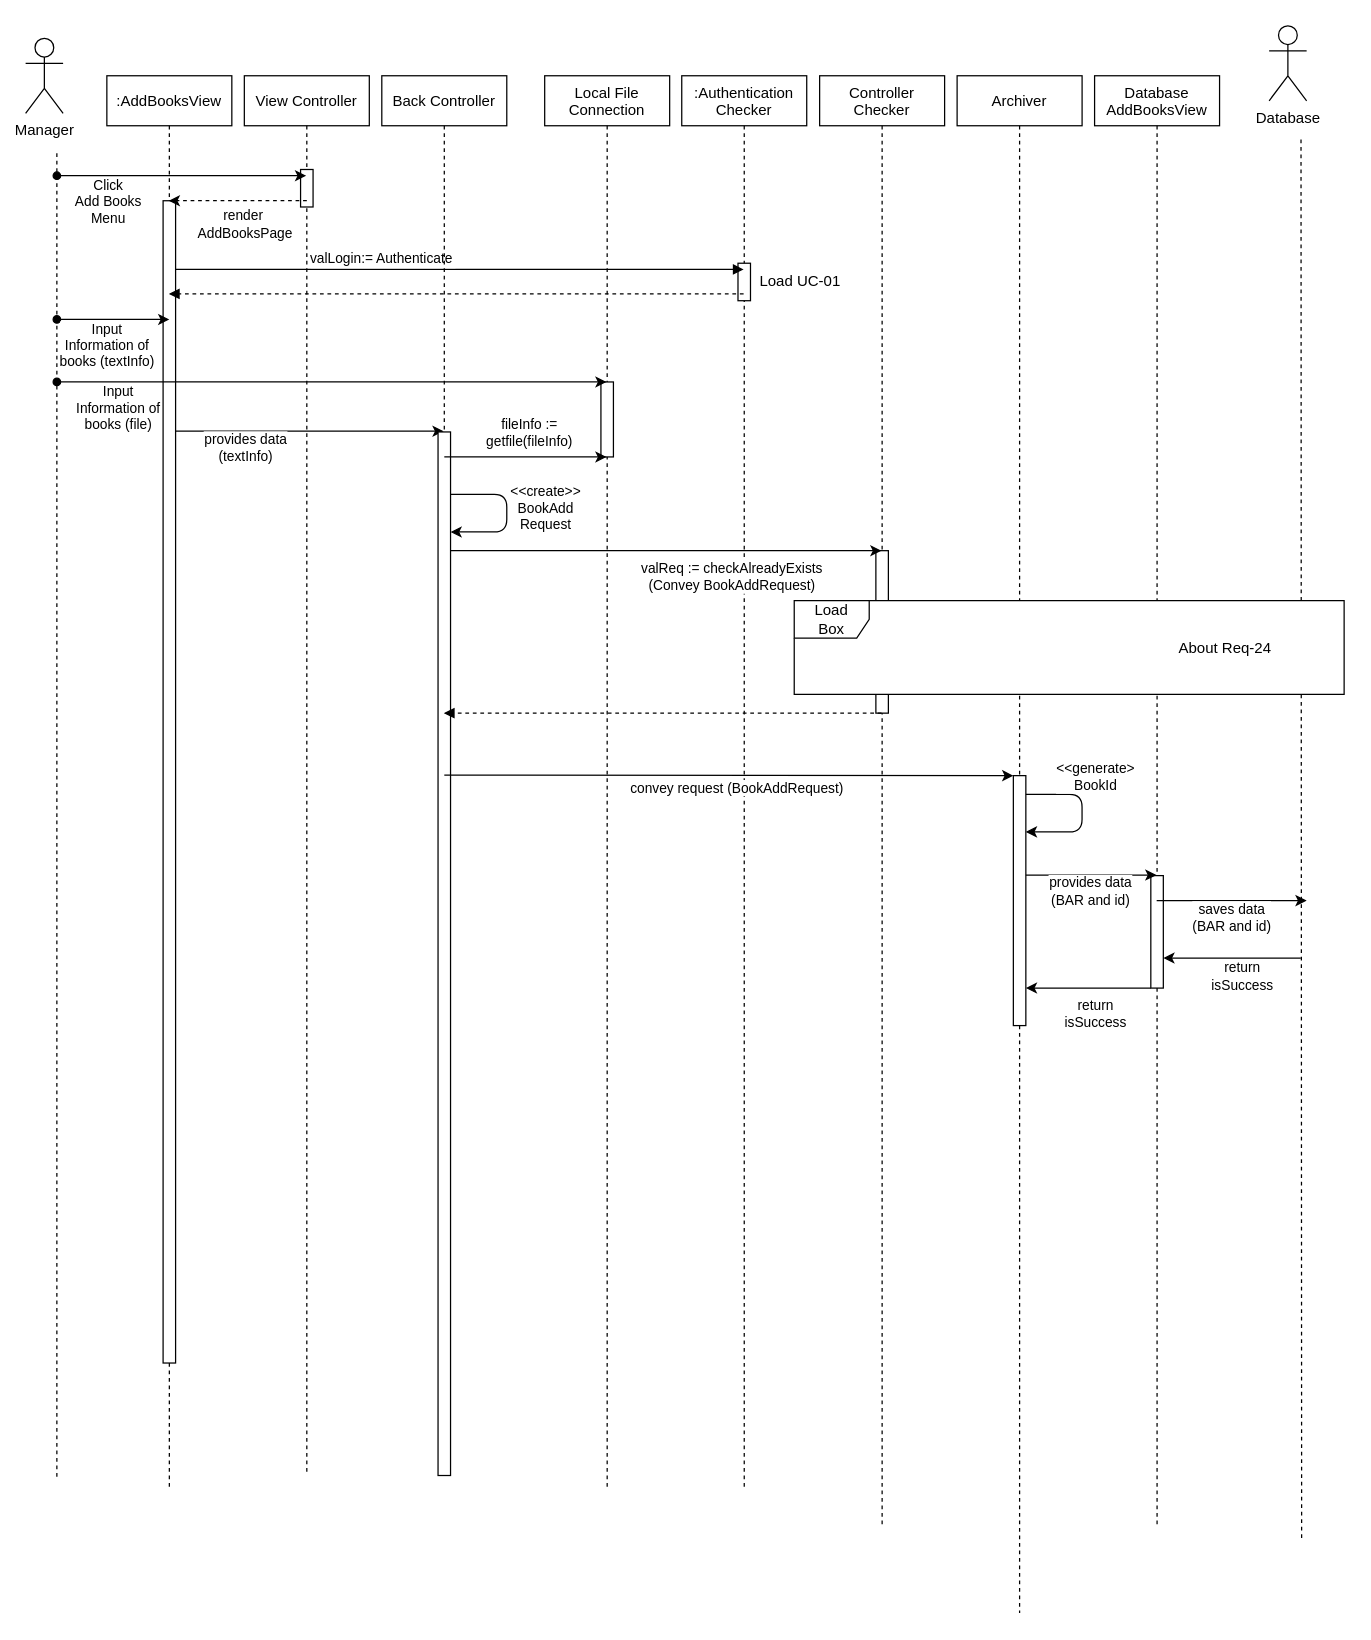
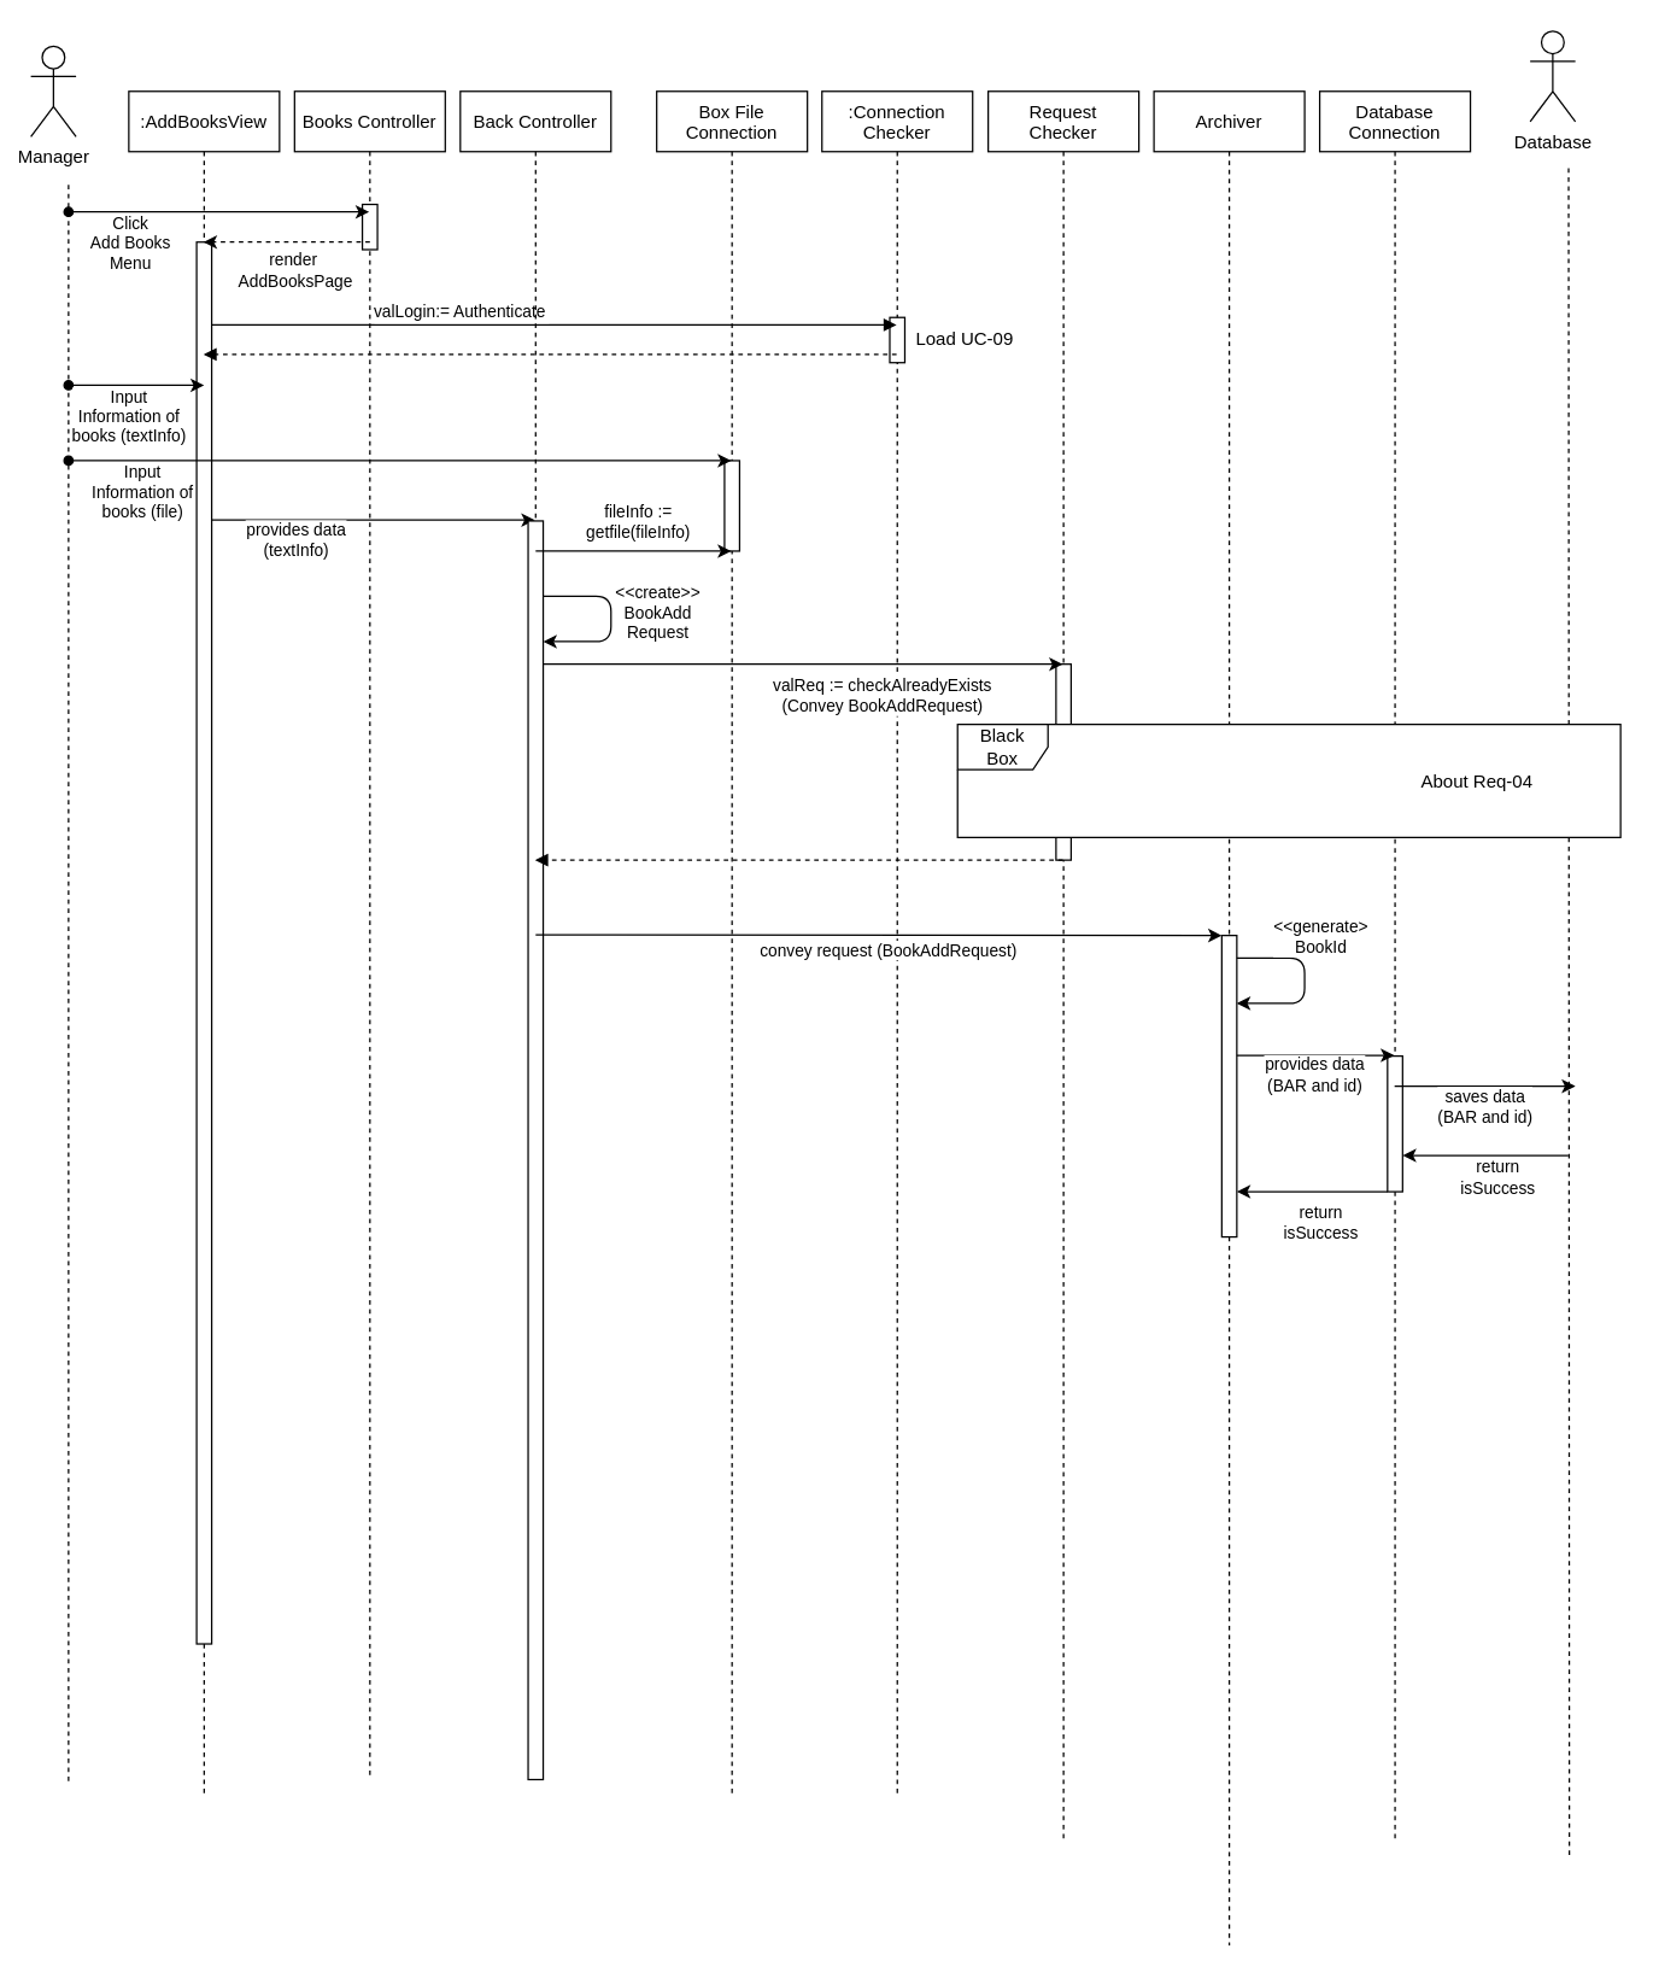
- <mxCell id="14" value="Local File&#10;Connection" style="shape=umlLifeline;perimeter=lifelinePerimeter;container=1;collapsible=0;recursiveResize=0;rounded=0;shadow=0;strokeWidth=1;" vertex="1" parent="1"><mxGeometry x="435.33" y="60" width="100" height="1130" as="geometry" /></mxCell>
+ <mxCell id="14" value="Box File&#10;Connection" style="shape=umlLifeline;perimeter=lifelinePerimeter;container=1;collapsible=0;recursiveResize=0;rounded=0;shadow=0;strokeWidth=1;" vertex="1" parent="1"><mxGeometry x="435.33" y="60" width="100" height="1130" as="geometry" /></mxCell>
- <mxCell id="4" value=":Authentication&#10;Checker" style="shape=umlLifeline;perimeter=lifelinePerimeter;container=1;collapsible=0;recursiveResize=0;rounded=0;shadow=0;strokeWidth=1;" vertex="1" parent="1"><mxGeometry x="545" y="60" width="100" height="1130" as="geometry" /></mxCell>
+ <mxCell id="4" value=":Connection&#10;Checker" style="shape=umlLifeline;perimeter=lifelinePerimeter;container=1;collapsible=0;recursiveResize=0;rounded=0;shadow=0;strokeWidth=1;" vertex="1" parent="1"><mxGeometry x="545" y="60" width="100" height="1130" as="geometry" /></mxCell>
- <mxCell id="16" value="Controller&#10;Checker" style="shape=umlLifeline;perimeter=lifelinePerimeter;container=1;collapsible=0;recursiveResize=0;rounded=0;shadow=0;strokeWidth=1;" vertex="1" parent="1"><mxGeometry x="655.33" y="60" width="100" height="1160" as="geometry" /></mxCell>
+ <mxCell id="16" value="Request&#10;Checker" style="shape=umlLifeline;perimeter=lifelinePerimeter;container=1;collapsible=0;recursiveResize=0;rounded=0;shadow=0;strokeWidth=1;" vertex="1" parent="1"><mxGeometry x="655.33" y="60" width="100" height="1160" as="geometry" /></mxCell>
- <mxCell id="20" value="Database&#10;AddBooksView" style="shape=umlLifeline;perimeter=lifelinePerimeter;container=1;collapsible=0;recursiveResize=0;rounded=0;shadow=0;strokeWidth=1;" vertex="1" parent="1"><mxGeometry x="875.33" y="60" width="100" height="1160" as="geometry" /></mxCell>
+ <mxCell id="20" value="Database&#10;Connection" style="shape=umlLifeline;perimeter=lifelinePerimeter;container=1;collapsible=0;recursiveResize=0;rounded=0;shadow=0;strokeWidth=1;" vertex="1" parent="1"><mxGeometry x="875.33" y="60" width="100" height="1160" as="geometry" /></mxCell>
- <mxCell id="8" value="View Controller" style="shape=umlLifeline;perimeter=lifelinePerimeter;container=1;collapsible=0;recursiveResize=0;rounded=0;shadow=0;strokeWidth=1;" parent="1" vertex="1"><mxGeometry x="195" y="60" width="100" height="1120" as="geometry" /></mxCell>
+ <mxCell id="8" value="Books Controller" style="shape=umlLifeline;perimeter=lifelinePerimeter;container=1;collapsible=0;recursiveResize=0;rounded=0;shadow=0;strokeWidth=1;" parent="1" vertex="1"><mxGeometry x="195" y="60" width="100" height="1120" as="geometry" /></mxCell>
- <mxCell id="22" value="Load UC-01" style="text;html=1;strokeColor=none;fillColor=none;align=center;verticalAlign=middle;whiteSpace=wrap;rounded=0;" vertex="1" parent="1"><mxGeometry x="605.33" y="215" width="70" height="20" as="geometry" /></mxCell>
+ <mxCell id="22" value="Load UC-09" style="text;html=1;strokeColor=none;fillColor=none;align=center;verticalAlign=middle;whiteSpace=wrap;rounded=0;" vertex="1" parent="1"><mxGeometry x="605.33" y="215" width="70" height="20" as="geometry" /></mxCell>
- <mxCell id="38" value="Load&lt;br&gt;Box" style="shape=umlFrame;whiteSpace=wrap;html=1;fillColor=#FFFFFF;swimlaneFillColor=#ffffff;" vertex="1" parent="1"><mxGeometry x="635" y="480" width="440" height="75" as="geometry" /></mxCell>
+ <mxCell id="38" value="Black&lt;br&gt;Box" style="shape=umlFrame;whiteSpace=wrap;html=1;fillColor=#FFFFFF;swimlaneFillColor=#ffffff;" vertex="1" parent="1"><mxGeometry x="635" y="480" width="440" height="75" as="geometry" /></mxCell>
- <mxCell id="39" value="About Req-24" style="text;html=1;strokeColor=none;fillColor=none;align=center;verticalAlign=middle;whiteSpace=wrap;rounded=0;" vertex="1" parent="1"><mxGeometry x="935" y="507.5" width="90" height="20" as="geometry" /></mxCell>
+ <mxCell id="39" value="About Req-04" style="text;html=1;strokeColor=none;fillColor=none;align=center;verticalAlign=middle;whiteSpace=wrap;rounded=0;" vertex="1" parent="1"><mxGeometry x="935" y="507.5" width="90" height="20" as="geometry" /></mxCell>
